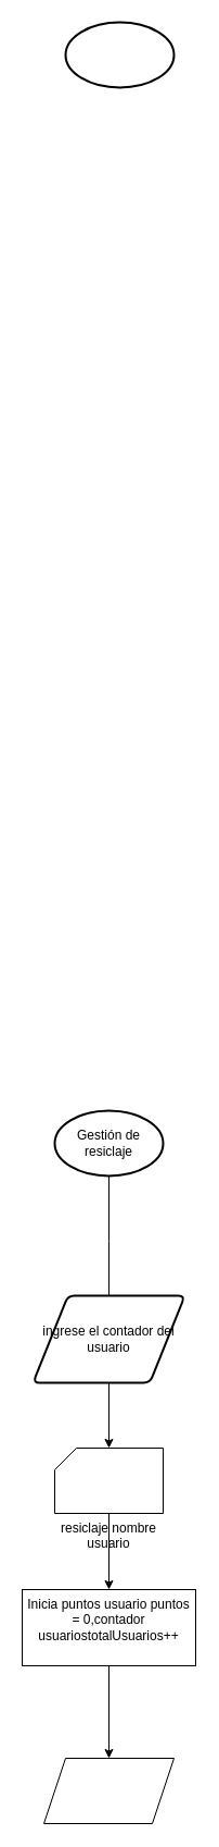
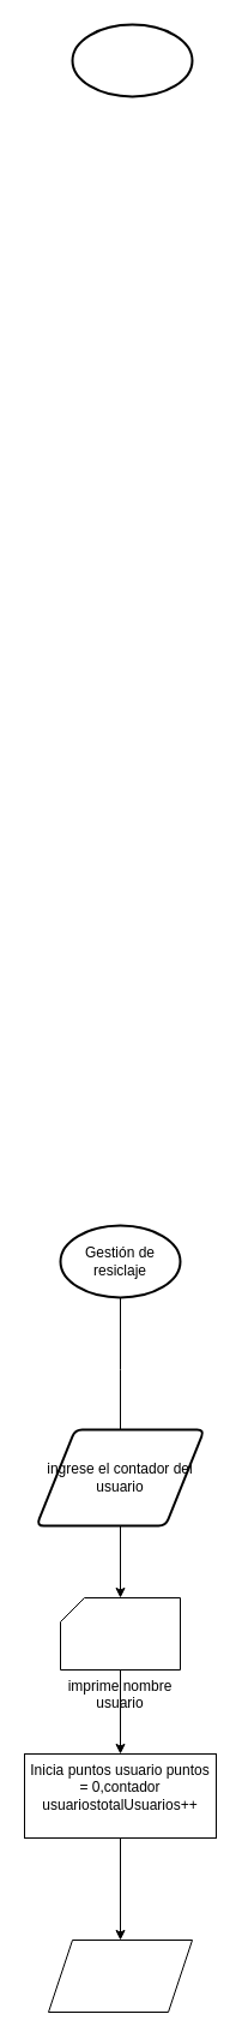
- <mxCell id="6" value="resiclaje nombre usuario" style="verticalLabelPosition=bottom;verticalAlign=top;html=1;shape=card;whiteSpace=wrap;size=20;arcSize=12;" vertex="1" parent="1"><mxGeometry x="50" y="1330" width="100" height="60" as="geometry" /></mxCell>
+ <mxCell id="6" value="imprime nombre usuario" style="verticalLabelPosition=bottom;verticalAlign=top;html=1;shape=card;whiteSpace=wrap;size=20;arcSize=12;" vertex="1" parent="1"><mxGeometry x="50" y="1330" width="100" height="60" as="geometry" /></mxCell>
